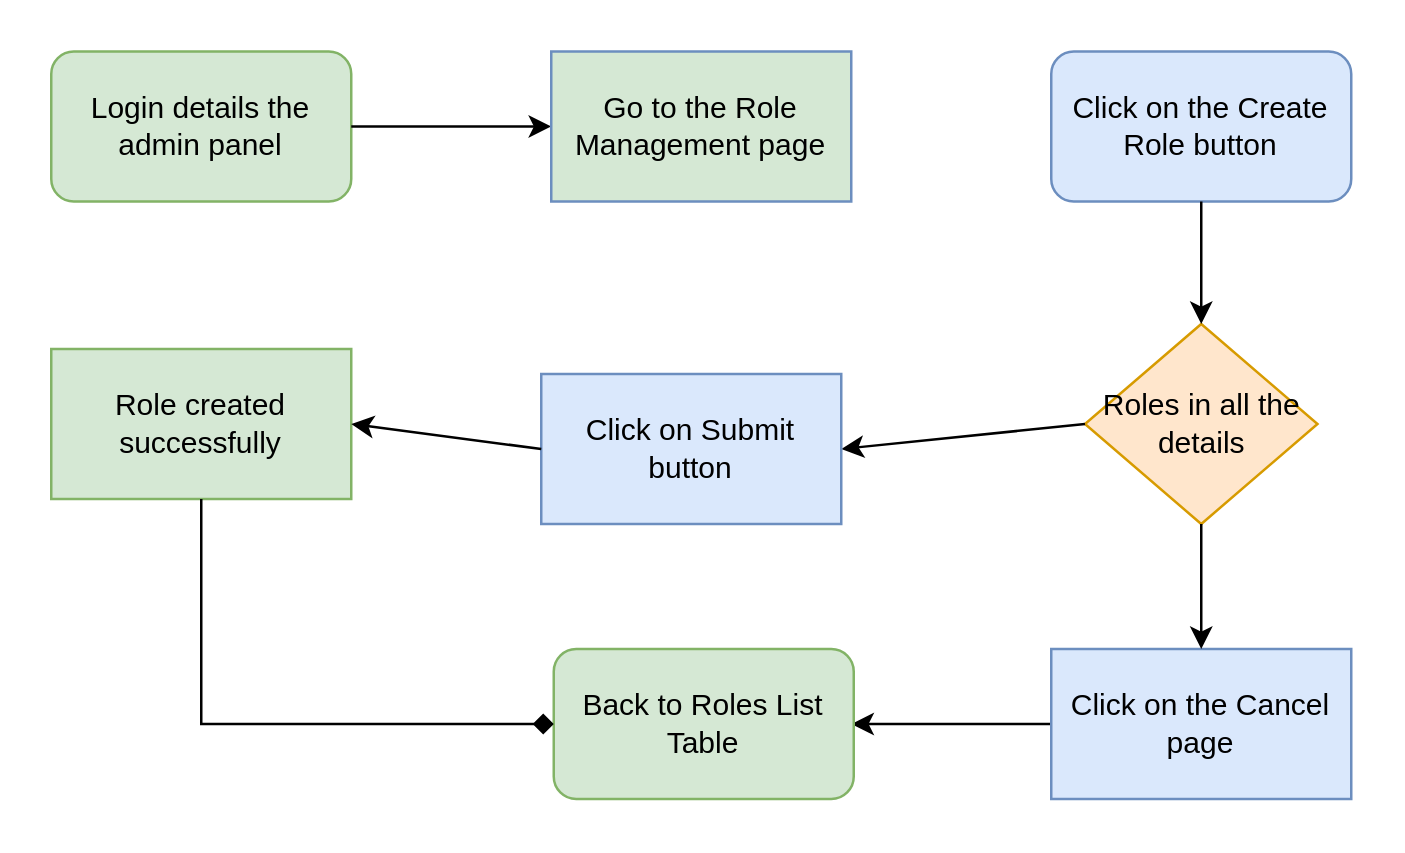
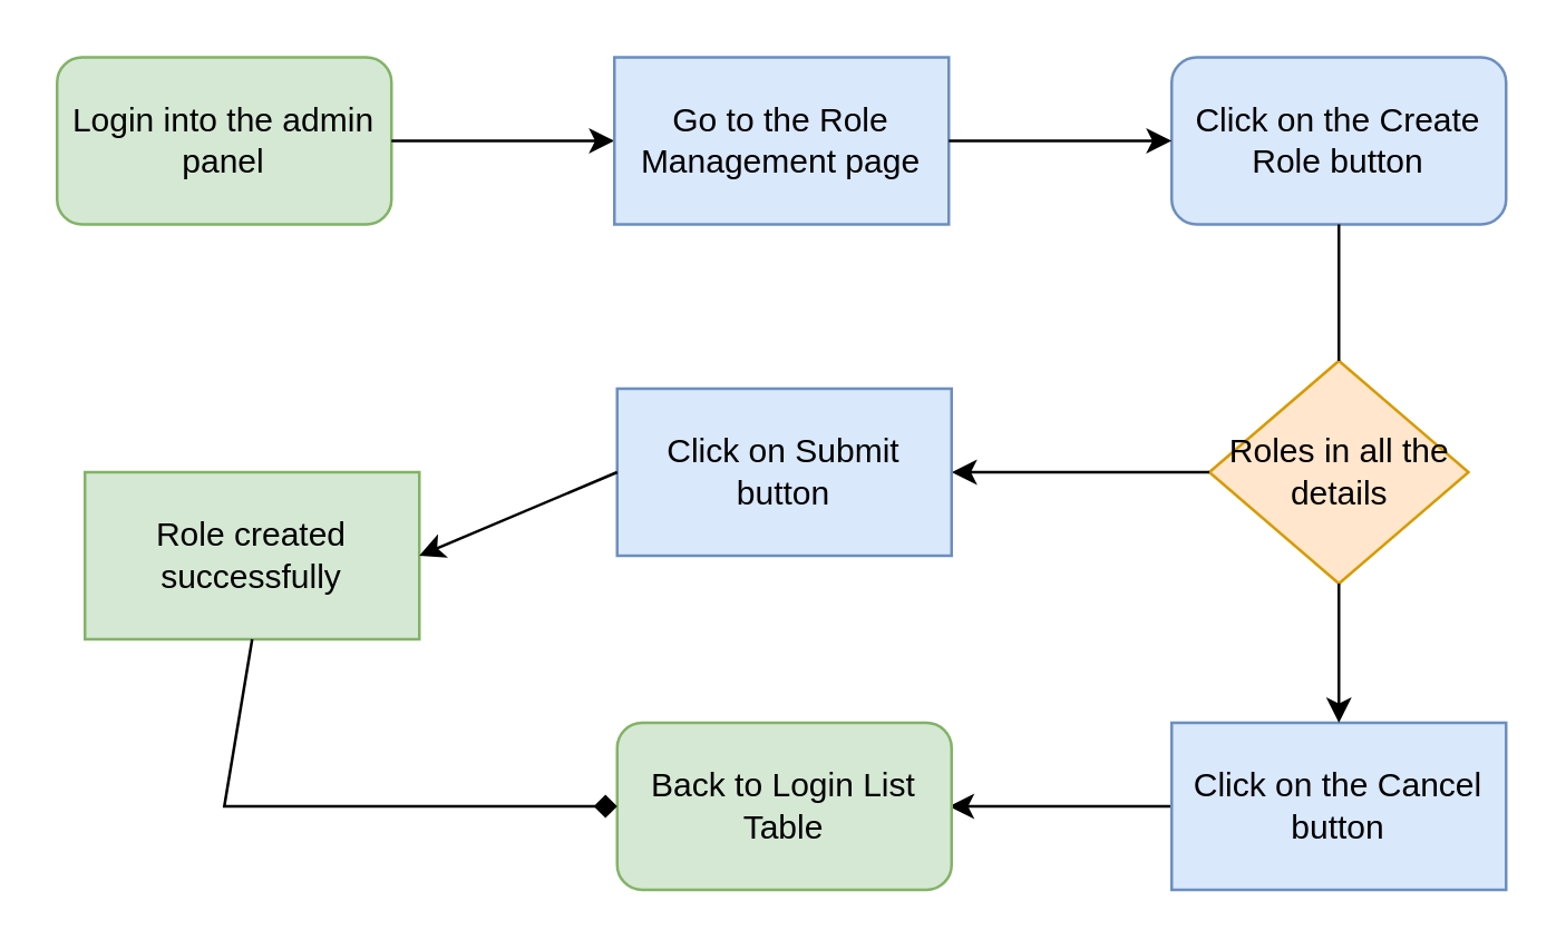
- <mxCell id="3" value="&lt;font style=&quot;font-size: 12px;&quot;&gt;Login details the admin panel&lt;/font&gt;" style="rounded=1;whiteSpace=wrap;html=1;fontSize=10;fillColor=#d5e8d4;strokeColor=#82b366;" parent="1" vertex="1"><mxGeometry x="20" y="20" width="120" height="60" as="geometry" /></mxCell>
+ <mxCell id="3" value="&lt;font style=&quot;font-size: 12px;&quot;&gt;Login into the admin panel&lt;/font&gt;" style="rounded=1;whiteSpace=wrap;html=1;fontSize=10;fillColor=#d5e8d4;strokeColor=#82b366;" parent="1" vertex="1"><mxGeometry x="20" y="20" width="120" height="60" as="geometry" /></mxCell>
- <mxCell id="5" value="&lt;font style=&quot;font-size: 12px;&quot;&gt;Go to the Role Management page&lt;/font&gt;" style="rounded=0;whiteSpace=wrap;html=1;fontSize=10;fillColor=#d5e8d4;strokeColor=#6c8ebf;" parent="1" vertex="1"><mxGeometry x="220" y="20" width="120" height="60" as="geometry" /></mxCell>
+ <mxCell id="5" value="&lt;font style=&quot;font-size: 12px;&quot;&gt;Go to the Role Management page&lt;/font&gt;" style="rounded=0;whiteSpace=wrap;html=1;fontSize=10;fillColor=#dae8fc;strokeColor=#6c8ebf;" parent="1" vertex="1"><mxGeometry x="220" y="20" width="120" height="60" as="geometry" /></mxCell>
+ <mxCell id="7" value="" style="endArrow=classic;html=1;rounded=0;fontSize=12;entryX=0;entryY=0.5;entryDx=0;entryDy=0;exitX=1;exitY=0.5;exitDx=0;exitDy=0;" parent="1" source="5" target="6" edge="1"><mxGeometry width="50" height="50" relative="1" as="geometry"><mxPoint x="330" y="110" as="sourcePoint" /><mxPoint x="380" y="60" as="targetPoint" /></mxGeometry></mxCell>
- <mxCell id="9" value="" style="endArrow=classic;html=1;rounded=0;exitX=0.5;exitY=1;exitDx=0;exitDy=0;entryX=0.5;entryY=0;entryDx=0;entryDy=0;" edge="1" parent="1" source="6" target="8"><mxGeometry width="50" height="50" relative="1" as="geometry"><mxPoint x="247" y="329" as="sourcePoint" /><mxPoint x="297" y="279" as="targetPoint" /></mxGeometry></mxCell>
+ <mxCell id="9" value="" style="endArrow=none;html=1;rounded=0;exitX=0.5;exitY=1;exitDx=0;exitDy=0;entryX=0.5;entryY=0;entryDx=0;entryDy=0;" edge="1" parent="1" source="6" target="8"><mxGeometry width="50" height="50" relative="1" as="geometry"><mxPoint x="247" y="329" as="sourcePoint" /><mxPoint x="297" y="279" as="targetPoint" /></mxGeometry></mxCell>
- <mxCell id="12" value="Role created successfully" style="rounded=0;whiteSpace=wrap;html=1;fillColor=#d5e8d4;strokeColor=#82b366;" vertex="1" parent="1"><mxGeometry x="20" y="139" width="120" height="60" as="geometry" /></mxCell>
+ <mxCell id="12" value="Role created successfully" style="rounded=0;whiteSpace=wrap;html=1;fillColor=#d5e8d4;strokeColor=#82b366;" vertex="1" parent="1"><mxGeometry x="30" y="169" width="120" height="60" as="geometry" /></mxCell>
- <mxCell id="11" value="Click on Submit button" style="rounded=0;whiteSpace=wrap;html=1;fillColor=#dae8fc;strokeColor=#6c8ebf;" vertex="1" parent="1"><mxGeometry x="216" y="149" width="120" height="60" as="geometry" /></mxCell>
+ <mxCell id="11" value="Click on Submit button" style="rounded=0;whiteSpace=wrap;html=1;fillColor=#dae8fc;strokeColor=#6c8ebf;" vertex="1" parent="1"><mxGeometry x="221" y="139" width="120" height="60" as="geometry" /></mxCell>
- <mxCell id="17" value="Back to Roles List Table" style="rounded=1;whiteSpace=wrap;html=1;fillColor=#d5e8d4;strokeColor=#82b366;" vertex="1" parent="1"><mxGeometry x="221" y="259" width="120" height="60" as="geometry" /></mxCell>
+ <mxCell id="17" value="Back to Login List Table" style="rounded=1;whiteSpace=wrap;html=1;fillColor=#d5e8d4;strokeColor=#82b366;" vertex="1" parent="1"><mxGeometry x="221" y="259" width="120" height="60" as="geometry" /></mxCell>
- <mxCell id="15" value="Click on the Cancel page" style="rounded=0;whiteSpace=wrap;html=1;fillColor=#dae8fc;strokeColor=#6c8ebf;" vertex="1" parent="1"><mxGeometry x="420" y="259" width="120" height="60" as="geometry" /></mxCell>
+ <mxCell id="15" value="Click on the Cancel button" style="rounded=0;whiteSpace=wrap;html=1;fillColor=#dae8fc;strokeColor=#6c8ebf;" vertex="1" parent="1"><mxGeometry x="420" y="259" width="120" height="60" as="geometry" /></mxCell>
